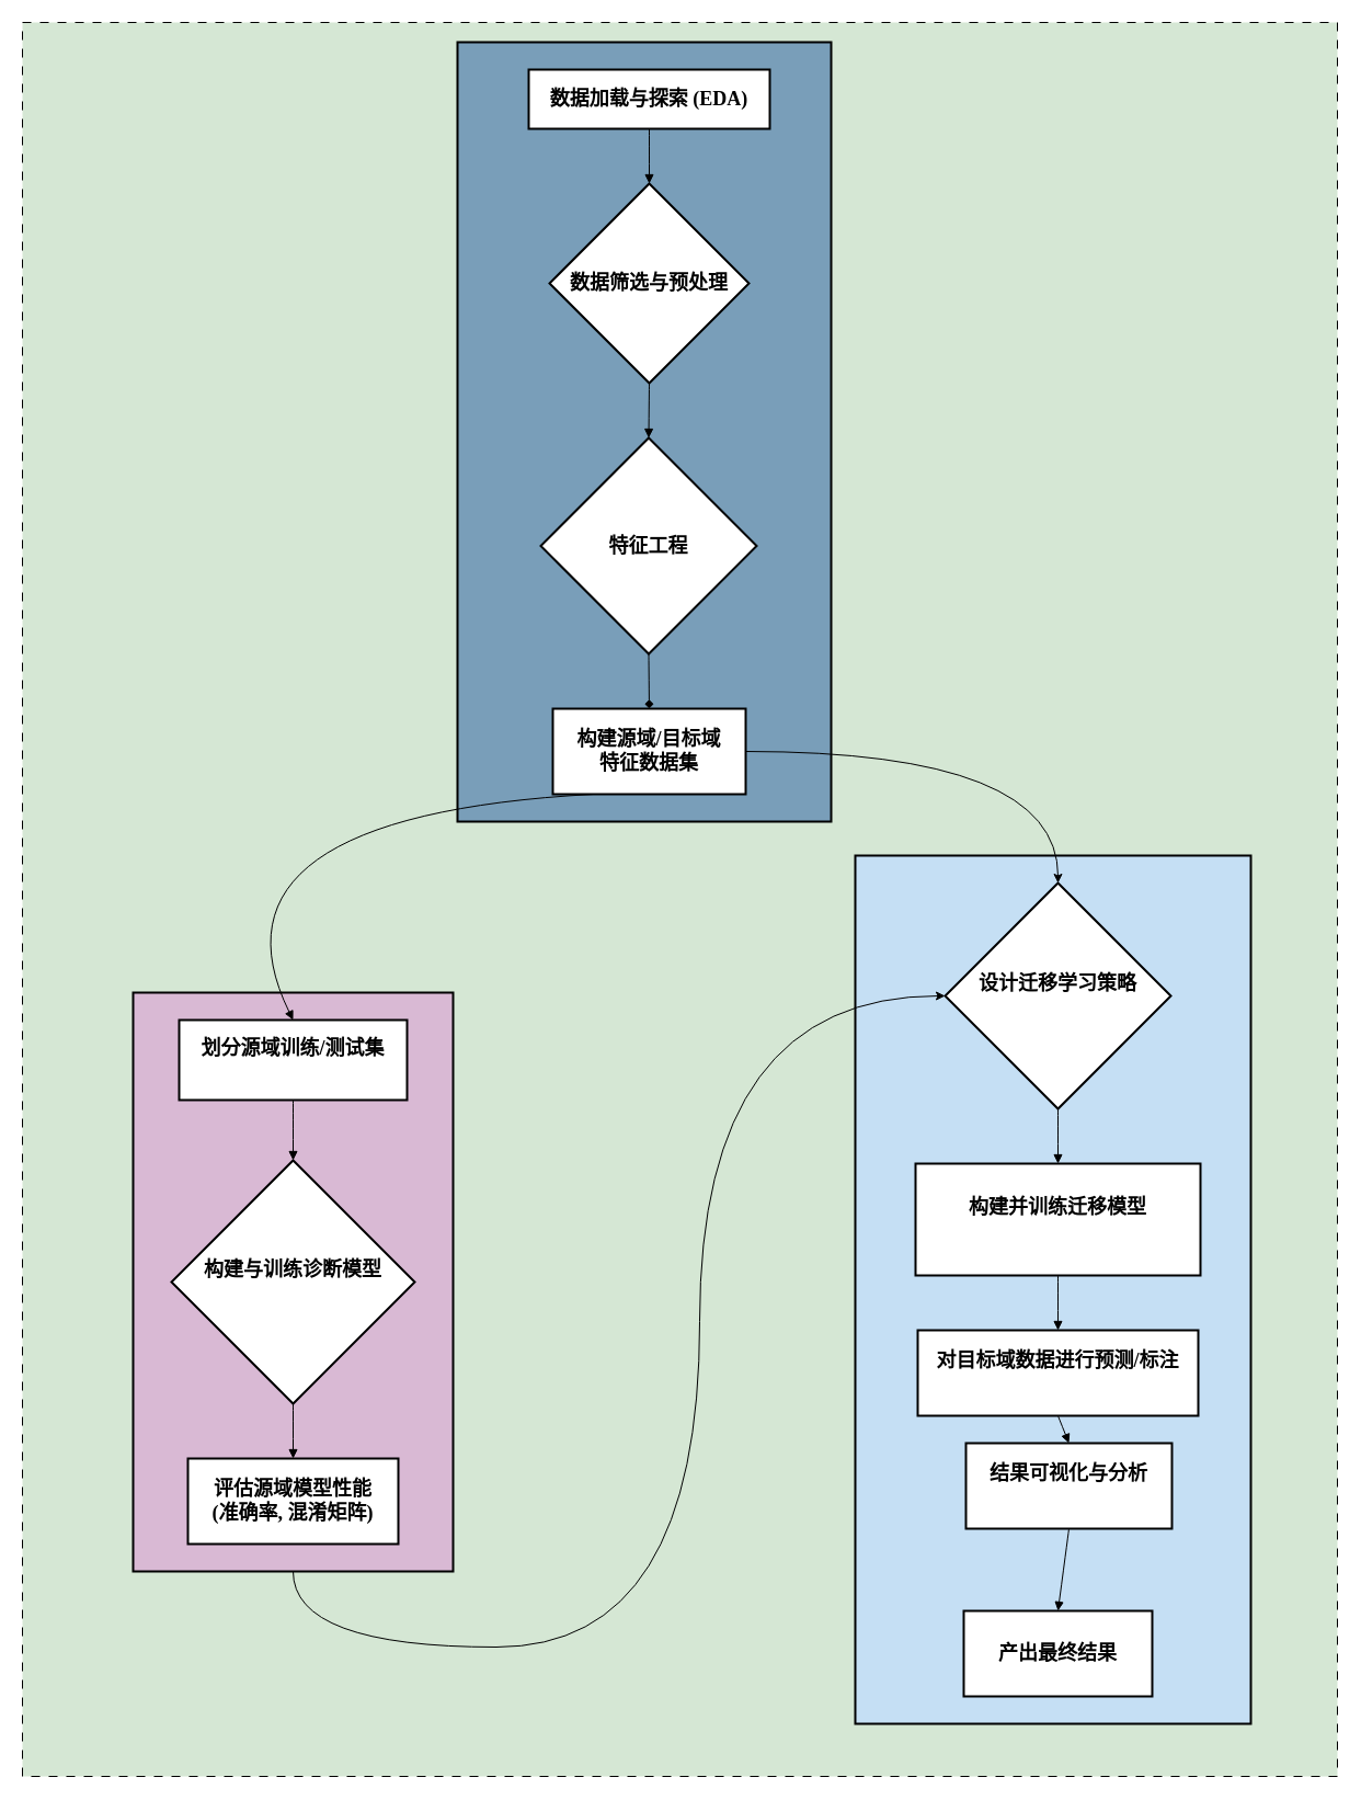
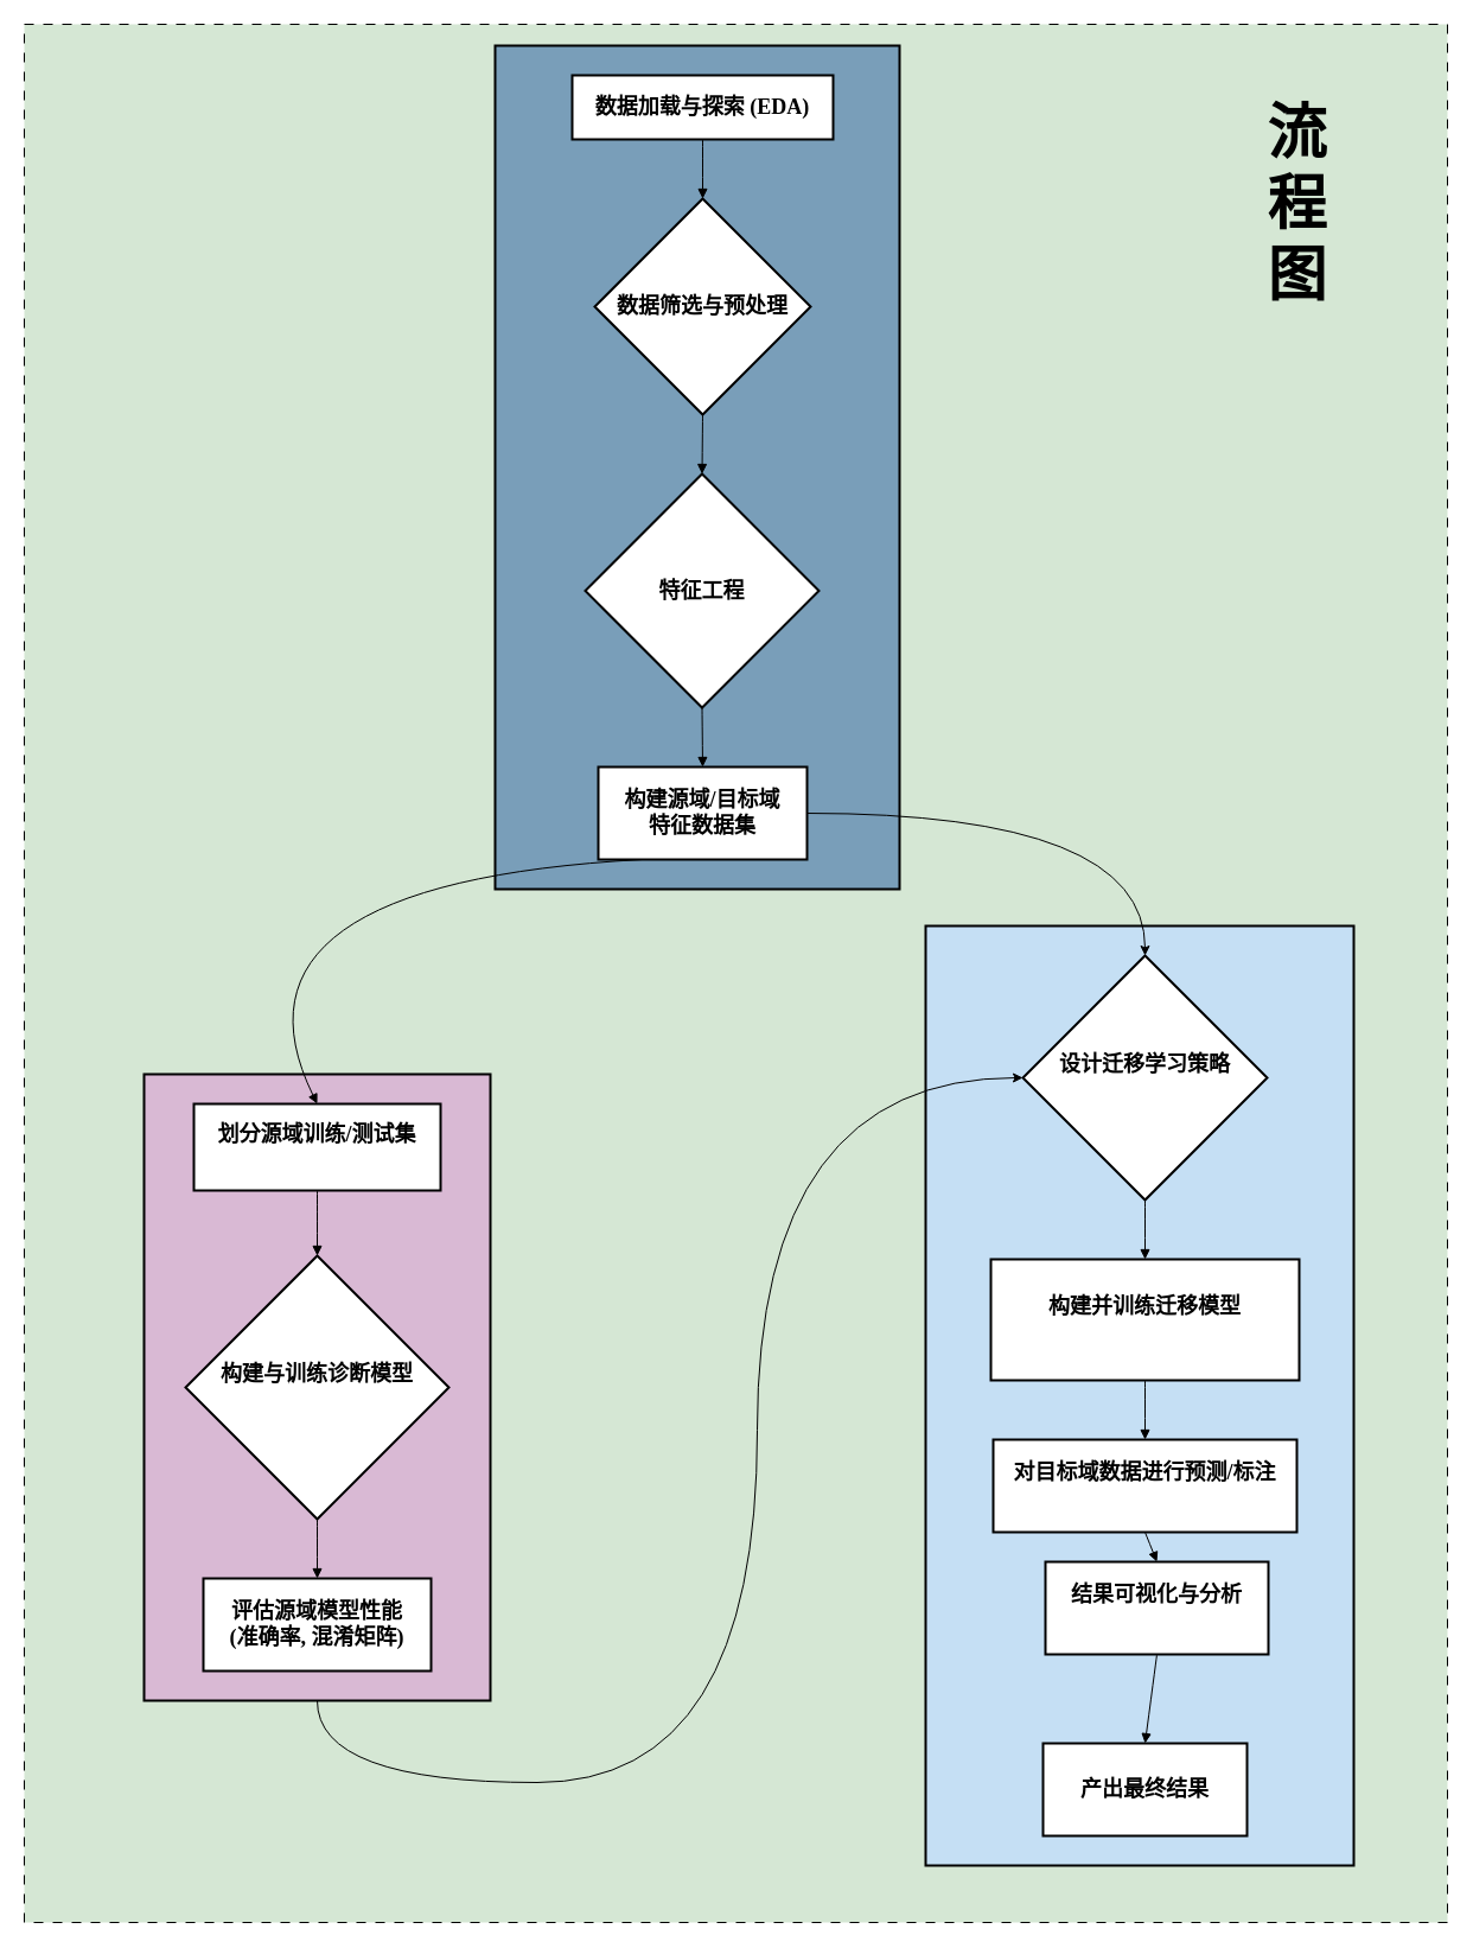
+ <mxCell id="30" value="&lt;h3&gt;&lt;font&gt;&lt;font style=&quot;font-size: 50px;&quot;&gt;&lt;b&gt;流&lt;br&gt;&lt;/b&gt;&lt;/font&gt;&lt;font style=&quot;font-size: 50px;&quot;&gt;&lt;b&gt;程&lt;br&gt;&lt;/b&gt;&lt;/font&gt;&lt;font style=&quot;font-size: 50px;&quot;&gt;&lt;b&gt;图&lt;/b&gt;&lt;/font&gt;&lt;/font&gt;&lt;/h3&gt;" style="text;html=1;align=center;verticalAlign=middle;resizable=0;points=[];autosize=1;strokeColor=none;fillColor=none;fontFamily=Times New Roman;" vertex="1" parent="1"><mxGeometry x="1059" y="61" width="68" height="220" as="geometry" /></mxCell>
- <mxCell id="22" value="" style="curved=1;startArrow=none;endArrow=diamond;exitX=0.5;exitY=1;entryX=0.5;entryY=0;rounded=0;fontStyle=1;fontSize=18;textShadow=0;align=center;verticalAlign=middle;fontFamily=Times New Roman;" parent="1" source="9" target="11" edge="1"><mxGeometry relative="1" as="geometry"><Array as="points" /></mxGeometry></mxCell>
+ <mxCell id="22" value="" style="curved=1;startArrow=none;endArrow=block;exitX=0.5;exitY=1;entryX=0.5;entryY=0;rounded=0;fontStyle=1;fontSize=18;textShadow=0;align=center;verticalAlign=middle;fontFamily=Times New Roman;" parent="1" source="9" target="11" edge="1"><mxGeometry relative="1" as="geometry"><Array as="points" /></mxGeometry></mxCell>
